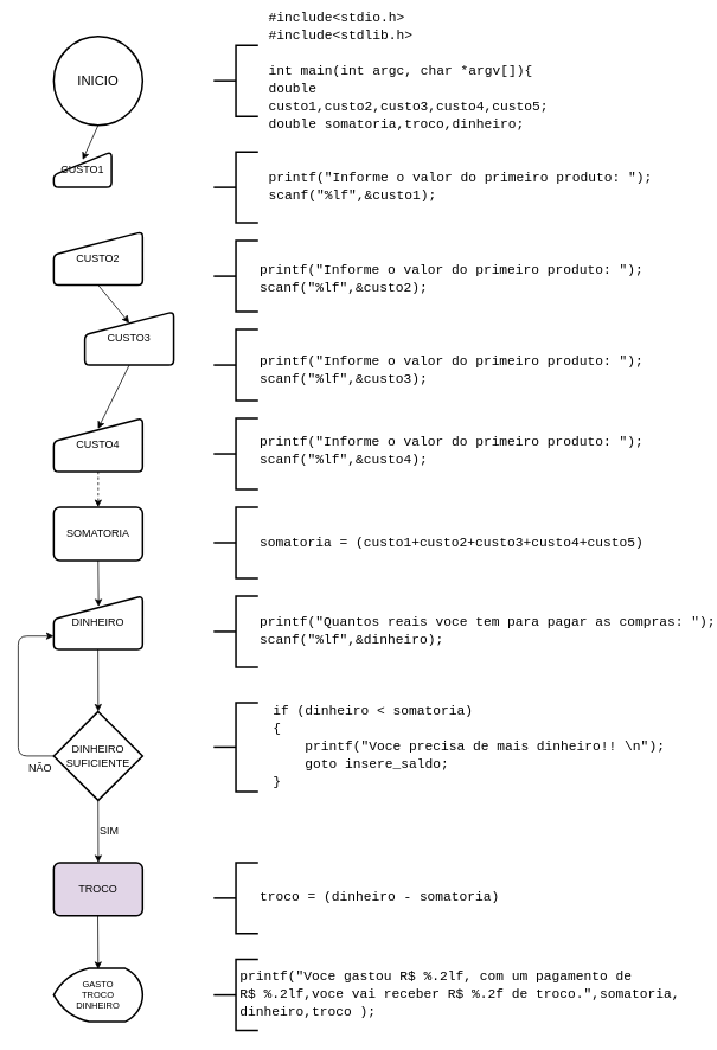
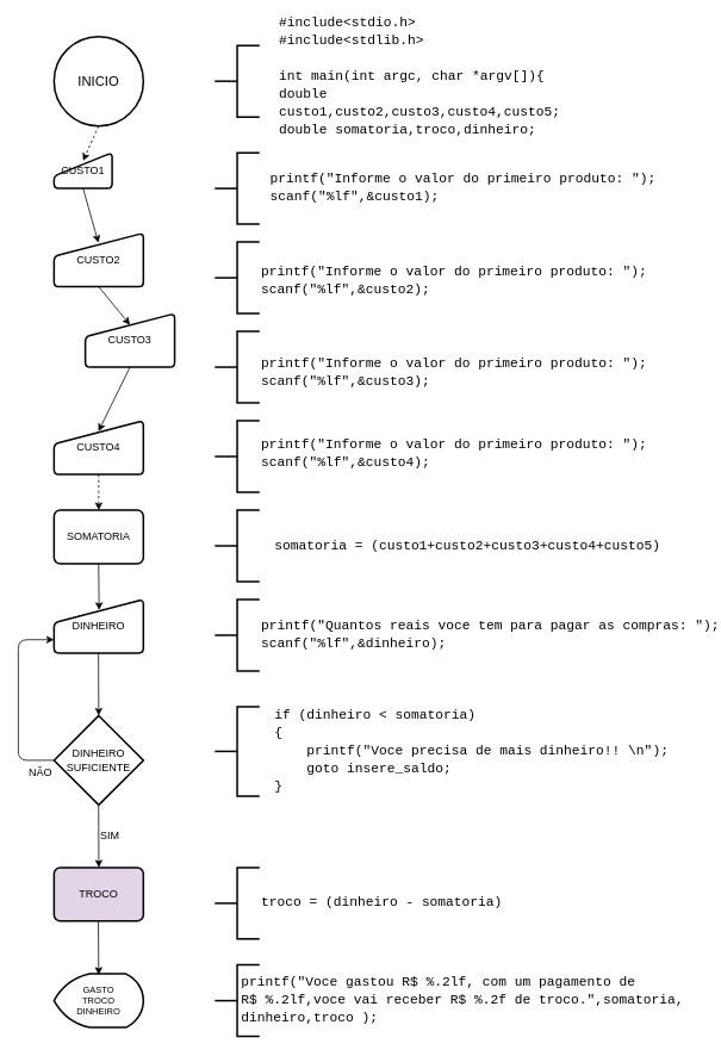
- <mxCell id="11" value="&lt;div style=&quot;font-family: &amp;quot;consolas&amp;quot; , &amp;quot;courier new&amp;quot; , monospace ; font-weight: normal ; font-size: 15px ; line-height: 20px&quot;&gt;&lt;div style=&quot;font-family: &amp;quot;consolas&amp;quot; , &amp;quot;courier new&amp;quot; , monospace ; line-height: 20px&quot;&gt;&lt;div&gt;&lt;span&gt;#include&lt;/span&gt;&lt;span&gt;&amp;lt;stdio.h&amp;gt;&lt;/span&gt;&lt;/div&gt;&lt;div&gt;&lt;span&gt;#include&lt;/span&gt;&lt;span&gt;&amp;lt;stdlib.h&amp;gt;&lt;/span&gt;&lt;/div&gt;&lt;br&gt;&lt;div&gt;&lt;span&gt;int&lt;/span&gt;&amp;nbsp;&lt;span&gt;main&lt;/span&gt;(&lt;span&gt;int&lt;/span&gt;&amp;nbsp;&lt;span&gt;argc&lt;/span&gt;,&amp;nbsp;&lt;span&gt;char&lt;/span&gt;&amp;nbsp;*&lt;span&gt;argv&lt;/span&gt;&lt;span&gt;[]&lt;/span&gt;){&lt;/div&gt;&lt;div&gt;double custo1,custo2,custo3,custo4,custo5;&lt;/div&gt;&lt;div&gt;double somatoria,troco,dinheiro;&lt;br&gt;&lt;/div&gt;&lt;/div&gt;&lt;/div&gt;" style="text;whiteSpace=wrap;html=1;rounded=0;align=left;verticalAlign=middle;labelBorderColor=none;" parent="1" vertex="1"><mxGeometry x="300" y="20" width="300" height="120" as="geometry" /></mxCell>
+ <mxCell id="11" value="&lt;div style=&quot;font-family: &amp;quot;consolas&amp;quot; , &amp;quot;courier new&amp;quot; , monospace ; font-weight: normal ; font-size: 15px ; line-height: 20px&quot;&gt;&lt;div style=&quot;font-family: &amp;quot;consolas&amp;quot; , &amp;quot;courier new&amp;quot; , monospace ; line-height: 20px&quot;&gt;&lt;div&gt;&lt;span&gt;#include&lt;/span&gt;&lt;span&gt;&amp;lt;stdio.h&amp;gt;&lt;/span&gt;&lt;/div&gt;&lt;div&gt;&lt;span&gt;#include&lt;/span&gt;&lt;span&gt;&amp;lt;stdlib.h&amp;gt;&lt;/span&gt;&lt;/div&gt;&lt;br&gt;&lt;div&gt;&lt;span&gt;int&lt;/span&gt;&amp;nbsp;&lt;span&gt;main&lt;/span&gt;(&lt;span&gt;int&lt;/span&gt;&amp;nbsp;&lt;span&gt;argc&lt;/span&gt;,&amp;nbsp;&lt;span&gt;char&lt;/span&gt;&amp;nbsp;*&lt;span&gt;argv&lt;/span&gt;&lt;span&gt;[]&lt;/span&gt;){&lt;/div&gt;&lt;div&gt;double custo1,custo2,custo3,custo4,custo5;&lt;/div&gt;&lt;div&gt;double somatoria,troco,dinheiro;&lt;br&gt;&lt;/div&gt;&lt;/div&gt;&lt;/div&gt;" style="text;whiteSpace=wrap;html=1;rounded=0;align=left;verticalAlign=middle;labelBorderColor=none;" parent="1" vertex="1"><mxGeometry x="310" y="25" width="300" height="120" as="geometry" /></mxCell>
- <mxCell id="4" value="" style="endArrow=classic;html=1;exitX=0.5;exitY=1;exitDx=0;exitDy=0;exitPerimeter=0;entryX=0.5;entryY=0.225;entryDx=0;entryDy=0;entryPerimeter=0;" parent="1" source="3" target="2" edge="1"><mxGeometry width="50" height="50" relative="1" as="geometry"><mxPoint x="16" y="250" as="sourcePoint" /><mxPoint x="110" y="180" as="targetPoint" /></mxGeometry></mxCell>
+ <mxCell id="4" value="" style="endArrow=classic;html=1;exitX=0.5;exitY=1;exitDx=0;exitDy=0;exitPerimeter=0;entryX=0.5;entryY=0.225;entryDx=0;entryDy=0;entryPerimeter=0;dashed=1;" parent="1" source="3" target="2" edge="1"><mxGeometry width="50" height="50" relative="1" as="geometry"><mxPoint x="16" y="250" as="sourcePoint" /><mxPoint x="110" y="180" as="targetPoint" /></mxGeometry></mxCell>
+ <mxCell id="5" value="" style="endArrow=classic;html=1;exitX=0.5;exitY=1;exitDx=0;exitDy=0;entryX=0.497;entryY=0.18;entryDx=0;entryDy=0;entryPerimeter=0;" parent="1" source="2" target="17" edge="1"><mxGeometry width="50" height="50" relative="1" as="geometry"><mxPoint x="109" y="240" as="sourcePoint" /><mxPoint x="110" y="250" as="targetPoint" /></mxGeometry></mxCell>
- <mxCell id="10" value="&lt;div style=&quot;font-family: &amp;quot;consolas&amp;quot; , &amp;quot;courier new&amp;quot; , monospace ; font-weight: normal ; font-size: 15px ; line-height: 20px&quot;&gt;&lt;div style=&quot;font-family: &amp;quot;consolas&amp;quot; , &amp;quot;courier new&amp;quot; , monospace ; line-height: 20px&quot;&gt;somatoria = (custo1+custo2+custo3+custo4+custo5)&lt;/div&gt;&lt;/div&gt;" style="text;html=1;rounded=0;align=left;verticalAlign=middle;labelBorderColor=none;whiteSpace=wrap;" parent="1" vertex="1"><mxGeometry x="290" y="590" width="490" height="40" as="geometry" /></mxCell>
+ <mxCell id="10" value="&lt;div style=&quot;font-family: &amp;quot;consolas&amp;quot; , &amp;quot;courier new&amp;quot; , monospace ; font-weight: normal ; font-size: 15px ; line-height: 20px&quot;&gt;&lt;div style=&quot;font-family: &amp;quot;consolas&amp;quot; , &amp;quot;courier new&amp;quot; , monospace ; line-height: 20px&quot;&gt;somatoria = (custo1+custo2+custo3+custo4+custo5)&lt;/div&gt;&lt;/div&gt;" style="text;html=1;rounded=0;align=left;verticalAlign=middle;labelBorderColor=none;whiteSpace=wrap;" parent="1" vertex="1"><mxGeometry x="305" y="590" width="490" height="40" as="geometry" /></mxCell>
